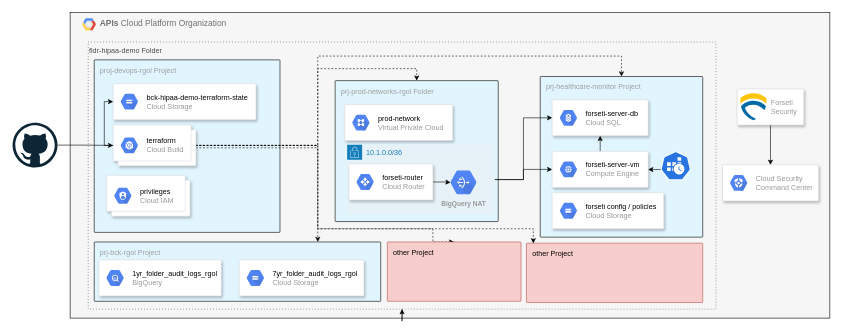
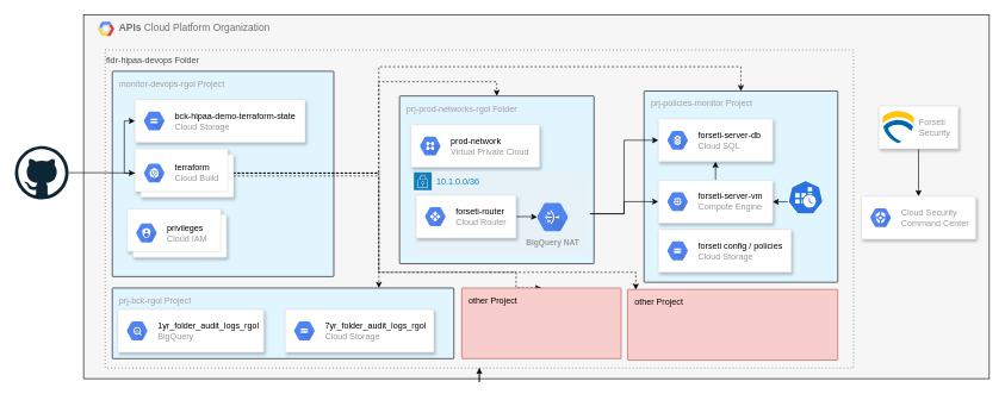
- <mxCell id="5" value="&lt;font color=&quot;#4d4d4d&quot;&gt;fldr-hipaa-demo Folder&lt;/font&gt;" style="rounded=0;whiteSpace=wrap;html=1;align=left;fillColor=none;dashed=1;dashPattern=1 4;verticalAlign=top;" parent="1" vertex="1"><mxGeometry x="146.18" y="69.59" width="1046.82" height="445.41" as="geometry" /></mxCell>
+ <mxCell id="5" value="&lt;font color=&quot;#4d4d4d&quot;&gt;fldr-hipaa-devops Folder&lt;/font&gt;" style="rounded=0;whiteSpace=wrap;html=1;align=left;fillColor=none;dashed=1;dashPattern=1 4;verticalAlign=top;" parent="1" vertex="1"><mxGeometry x="146.18" y="69.59" width="1046.82" height="445.41" as="geometry" /></mxCell>
- <mxCell id="6" value="proj-devops-rgol Project" style="points=[[0,0,0],[0.25,0,0],[0.5,0,0],[0.75,0,0],[1,0,0],[1,0.25,0],[1,0.5,0],[1,0.75,0],[1,1,0],[0.75,1,0],[0.5,1,0],[0.25,1,0],[0,1,0],[0,0.75,0],[0,0.5,0],[0,0.25,0]];rounded=1;absoluteArcSize=1;arcSize=2;html=1;gradientColor=none;shadow=0;dashed=0;fontSize=12;fontColor=#9E9E9E;align=left;verticalAlign=top;spacing=10;spacingTop=-4;fillColor=#E1F5FE;" parent="1" vertex="1"><mxGeometry x="156.24" y="99.34" width="309.76" height="287.66" as="geometry" /></mxCell>
+ <mxCell id="6" value="monitor-devops-rgol Project" style="points=[[0,0,0],[0.25,0,0],[0.5,0,0],[0.75,0,0],[1,0,0],[1,0.25,0],[1,0.5,0],[1,0.75,0],[1,1,0],[0.75,1,0],[0.5,1,0],[0.25,1,0],[0,1,0],[0,0.75,0],[0,0.5,0],[0,0.25,0]];rounded=1;absoluteArcSize=1;arcSize=2;html=1;gradientColor=none;shadow=0;dashed=0;fontSize=12;fontColor=#9E9E9E;align=left;verticalAlign=top;spacing=10;spacingTop=-4;fillColor=#E1F5FE;" parent="1" vertex="1"><mxGeometry x="156.24" y="99.34" width="309.76" height="287.66" as="geometry" /></mxCell>
- <mxCell id="9" value="prj-healthcare-monitor Project" style="points=[[0,0,0],[0.25,0,0],[0.5,0,0],[0.75,0,0],[1,0,0],[1,0.25,0],[1,0.5,0],[1,0.75,0],[1,1,0],[0.75,1,0],[0.5,1,0],[0.25,1,0],[0,1,0],[0,0.75,0],[0,0.5,0],[0,0.25,0]];rounded=1;absoluteArcSize=1;arcSize=2;html=1;gradientColor=none;shadow=0;dashed=0;fontSize=12;fontColor=#9E9E9E;align=left;verticalAlign=top;spacing=10;spacingTop=-4;fillColor=#E1F5FE;" parent="1" vertex="1"><mxGeometry x="900" y="127.07" width="271" height="267.93" as="geometry" /></mxCell>
+ <mxCell id="9" value="prj-policies-monitor Project" style="points=[[0,0,0],[0.25,0,0],[0.5,0,0],[0.75,0,0],[1,0,0],[1,0.25,0],[1,0.5,0],[1,0.75,0],[1,1,0],[0.75,1,0],[0.5,1,0],[0.25,1,0],[0,1,0],[0,0.75,0],[0,0.5,0],[0,0.25,0]];rounded=1;absoluteArcSize=1;arcSize=2;html=1;gradientColor=none;shadow=0;dashed=0;fontSize=12;fontColor=#9E9E9E;align=left;verticalAlign=top;spacing=10;spacingTop=-4;fillColor=#E1F5FE;" parent="1" vertex="1"><mxGeometry x="900" y="127.07" width="271" height="267.93" as="geometry" /></mxCell>
